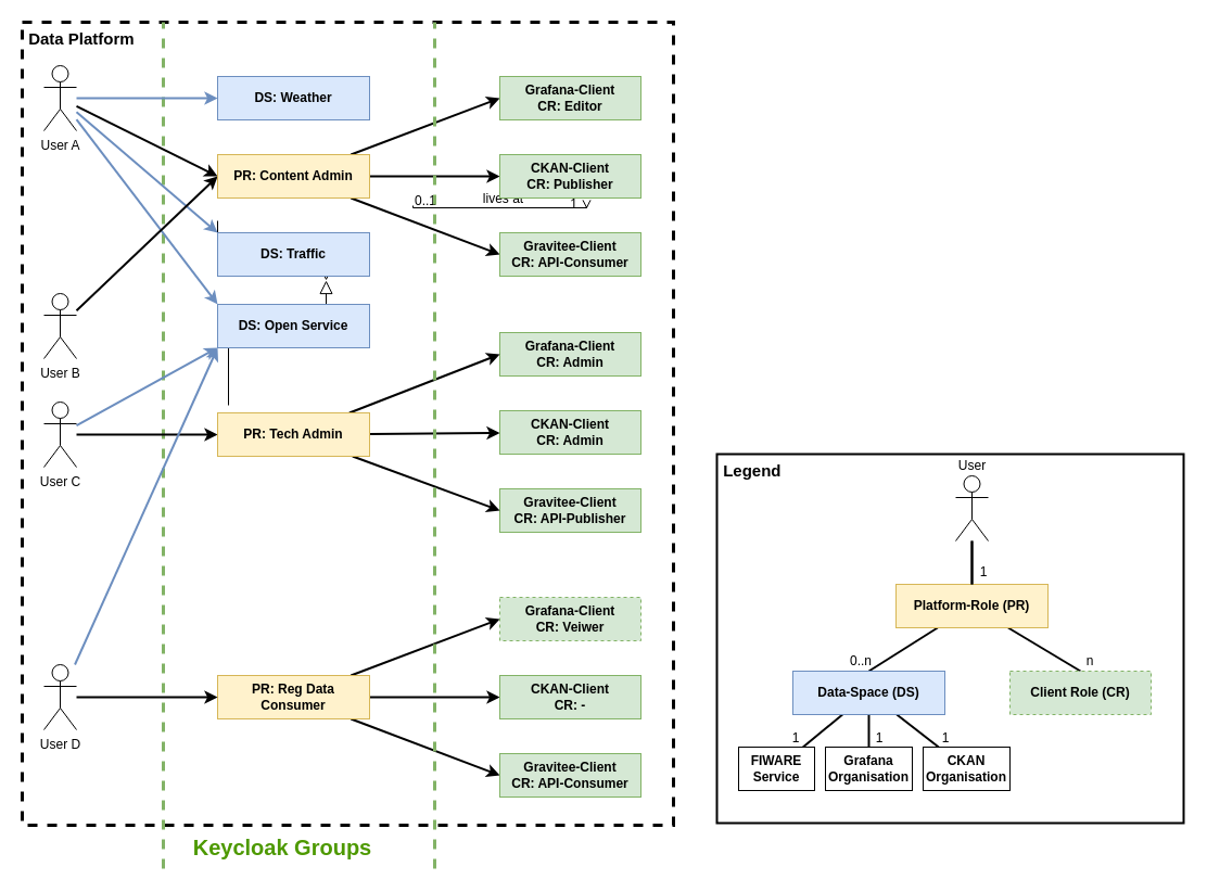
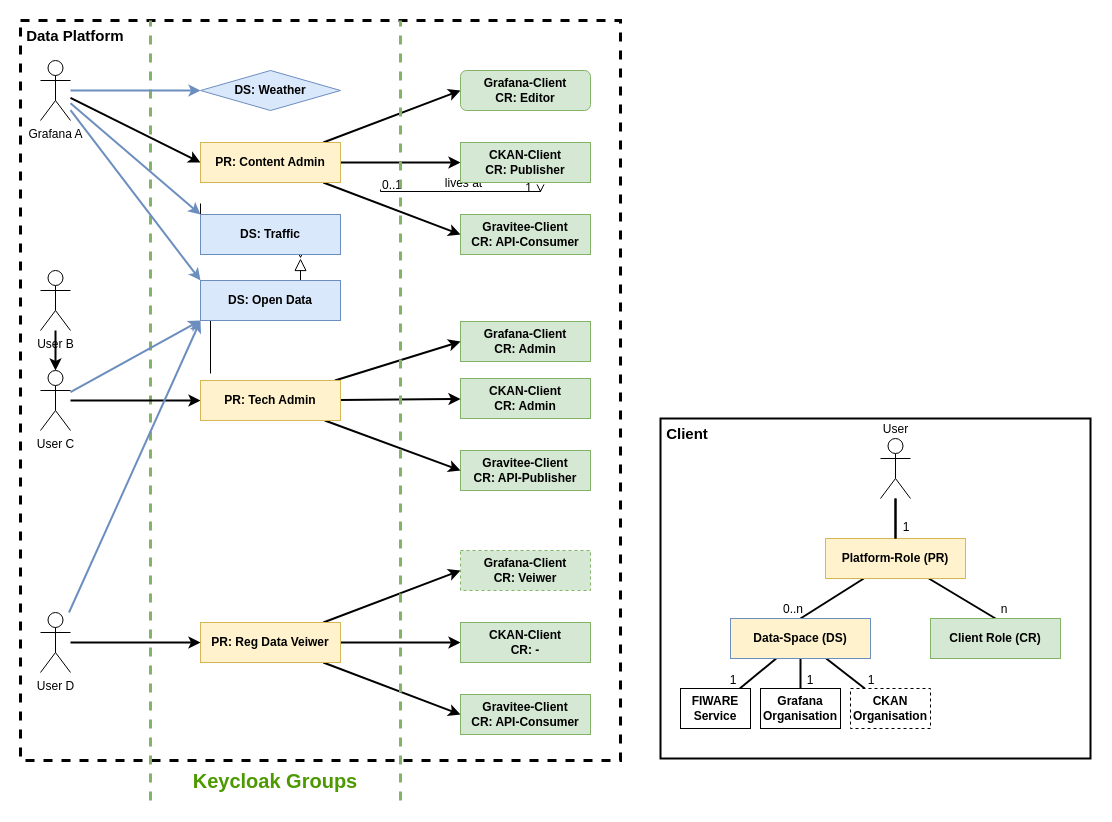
- <mxCell id="20" value="DS: Weather" style="rounded=0;whiteSpace=wrap;html=1;fillColor=#dae8fc;strokeColor=#6c8ebf;fontStyle=1" vertex="1" parent="1"><mxGeometry x="200" y="70" width="140" height="40" as="geometry" /></mxCell>
+ <mxCell id="20" value="DS: Weather" style="rhombus;whiteSpace=wrap;html=1;fillColor=#dae8fc;strokeColor=#6c8ebf;fontStyle=1;" vertex="1" parent="1"><mxGeometry x="200" y="70" width="140" height="40" as="geometry" /></mxCell>
- <mxCell id="27" value="Grafana-Client&lt;br&gt;&lt;div style=&quot;&quot;&gt;&lt;span&gt;CR: Editor&lt;/span&gt;&lt;/div&gt;" style="rounded=0;whiteSpace=wrap;html=1;fillColor=#d5e8d4;strokeColor=#82b366;align=center;fontStyle=1" vertex="1" parent="1"><mxGeometry x="460" y="70" width="130" height="40" as="geometry" /></mxCell>
+ <mxCell id="27" value="Grafana-Client&lt;br&gt;&lt;div style=&quot;&quot;&gt;&lt;span&gt;CR: Editor&lt;/span&gt;&lt;/div&gt;" style="whiteSpace=wrap;html=1;fillColor=#d5e8d4;strokeColor=#82b366;align=center;fontStyle=1;rounded=1;" vertex="1" parent="1"><mxGeometry x="460" y="70" width="130" height="40" as="geometry" /></mxCell>
- <mxCell id="14" value="User A" style="shape=umlActor;verticalLabelPosition=bottom;verticalAlign=top;html=1;outlineConnect=0;" vertex="1" parent="1"><mxGeometry x="40" y="60" width="30" height="60" as="geometry" /></mxCell>
+ <mxCell id="14" value="Grafana A" style="shape=umlActor;verticalLabelPosition=bottom;verticalAlign=top;html=1;outlineConnect=0;" vertex="1" parent="1"><mxGeometry x="40" y="60" width="30" height="60" as="geometry" /></mxCell>
- <mxCell id="15" style="edgeStyle=none;rounded=0;orthogonalLoop=1;jettySize=auto;html=1;entryX=0;entryY=0.5;entryDx=0;entryDy=0;labelBackgroundColor=#3333FF;strokeWidth=2;" edge="1" parent="1" source="16" target="26"><mxGeometry relative="1" as="geometry" /></mxCell>
+ <mxCell id="15" style="edgeStyle=none;rounded=0;orthogonalLoop=1;jettySize=auto;html=1;labelBackgroundColor=#3333FF;strokeWidth=2;" edge="1" parent="1" source="16" target="19"><mxGeometry relative="1" as="geometry" /></mxCell>
- <mxCell id="22" value="DS: Open Service" style="rounded=0;whiteSpace=wrap;html=1;fillColor=#dae8fc;strokeColor=#6c8ebf;fontStyle=1" vertex="1" parent="1"><mxGeometry x="200" y="280" width="140" height="40" as="geometry" /></mxCell>
+ <mxCell id="22" value="DS: Open Data" style="rounded=0;whiteSpace=wrap;html=1;fillColor=#dae8fc;strokeColor=#6c8ebf;fontStyle=1" vertex="1" parent="1"><mxGeometry x="200" y="280" width="140" height="40" as="geometry" /></mxCell>
- <mxCell id="34" value="Grafana-Client&lt;br&gt;&lt;div&gt;&lt;span&gt;CR: Admin&lt;/span&gt;&lt;/div&gt;" style="rounded=0;whiteSpace=wrap;html=1;fillColor=#d5e8d4;strokeColor=#82b366;align=center;fontStyle=1" vertex="1" parent="1"><mxGeometry x="460" y="306" width="130" height="40" as="geometry" /></mxCell>
+ <mxCell id="34" value="Grafana-Client&lt;br&gt;&lt;div&gt;&lt;span&gt;CR: Admin&lt;/span&gt;&lt;/div&gt;" style="rounded=0;whiteSpace=wrap;html=1;fillColor=#d5e8d4;strokeColor=#82b366;align=center;fontStyle=1" vertex="1" parent="1"><mxGeometry x="460" y="321" width="130" height="40" as="geometry" /></mxCell>
- <mxCell id="49" value="&amp;nbsp;Legend" style="rounded=0;whiteSpace=wrap;html=1;align=left;fillColor=none;strokeWidth=2;verticalAlign=top;fontSize=15;fontStyle=1" vertex="1" parent="1"><mxGeometry x="660" y="418" width="430" height="340" as="geometry" /></mxCell>
+ <mxCell id="49" value="&amp;nbsp;Client" style="rounded=0;whiteSpace=wrap;html=1;align=left;fillColor=none;strokeWidth=2;verticalAlign=top;fontSize=15;fontStyle=1" vertex="1" parent="1"><mxGeometry x="660" y="418" width="430" height="340" as="geometry" /></mxCell>
- <mxCell id="57" value="Data-Space (DS)" style="rounded=0;whiteSpace=wrap;html=1;fillColor=#dae8fc;strokeColor=#6c8ebf;fontStyle=1" vertex="1" parent="1"><mxGeometry x="730" y="618" width="140" height="40" as="geometry" /></mxCell>
+ <mxCell id="57" value="Data-Space (DS)" style="rounded=0;whiteSpace=wrap;html=1;fillColor=#fff2cc;strokeColor=#6c8ebf;fontStyle=1;" vertex="1" parent="1"><mxGeometry x="730" y="618" width="140" height="40" as="geometry" /></mxCell>
- <mxCell id="53" value="Client Role (CR)" style="rounded=0;whiteSpace=wrap;html=1;fillColor=#d5e8d4;strokeColor=#82b366;align=center;fontStyle=1;dashed=1;" vertex="1" parent="1"><mxGeometry x="930" y="618" width="130" height="40" as="geometry" /></mxCell>
+ <mxCell id="53" value="Client Role (CR)" style="rounded=0;whiteSpace=wrap;html=1;fillColor=#d5e8d4;strokeColor=#82b366;align=center;fontStyle=1" vertex="1" parent="1"><mxGeometry x="930" y="618" width="130" height="40" as="geometry" /></mxCell>
- <mxCell id="33" value="PR: Reg Data Consumer" style="rounded=0;whiteSpace=wrap;html=1;fillColor=#fff2cc;strokeColor=#d6b656;fontStyle=1" vertex="1" parent="1"><mxGeometry x="200" y="622" width="140" height="40" as="geometry" /></mxCell>
+ <mxCell id="33" value="PR: Reg Data Veiwer" style="rounded=0;whiteSpace=wrap;html=1;fillColor=#fff2cc;strokeColor=#d6b656;fontStyle=1" vertex="1" parent="1"><mxGeometry x="200" y="622" width="140" height="40" as="geometry" /></mxCell>
- <mxCell id="60" value="CKAN Organisation" style="rounded=0;whiteSpace=wrap;html=1;fontStyle=1" vertex="1" parent="1"><mxGeometry x="850" y="688" width="80" height="40" as="geometry" /></mxCell>
+ <mxCell id="60" value="CKAN Organisation" style="rounded=0;whiteSpace=wrap;html=1;fontStyle=1;dashed=1;" vertex="1" parent="1"><mxGeometry x="850" y="688" width="80" height="40" as="geometry" /></mxCell>
- <mxCell id="48" value="Keycloak Groups" style="text;html=1;align=center;verticalAlign=middle;whiteSpace=wrap;rounded=0;dashed=1;fontSize=20;fontStyle=1;fontColor=#4D9900;" vertex="1" parent="1"><mxGeometry x="165" y="770" width="190" height="20" as="geometry" /></mxCell>
+ <mxCell id="48" value="Keycloak Groups" style="text;html=1;align=center;verticalAlign=middle;whiteSpace=wrap;rounded=0;dashed=1;fontSize=20;fontStyle=1;fontColor=#4D9900;" vertex="1" parent="1"><mxGeometry x="180" y="770" width="190" height="20" as="geometry" /></mxCell>
